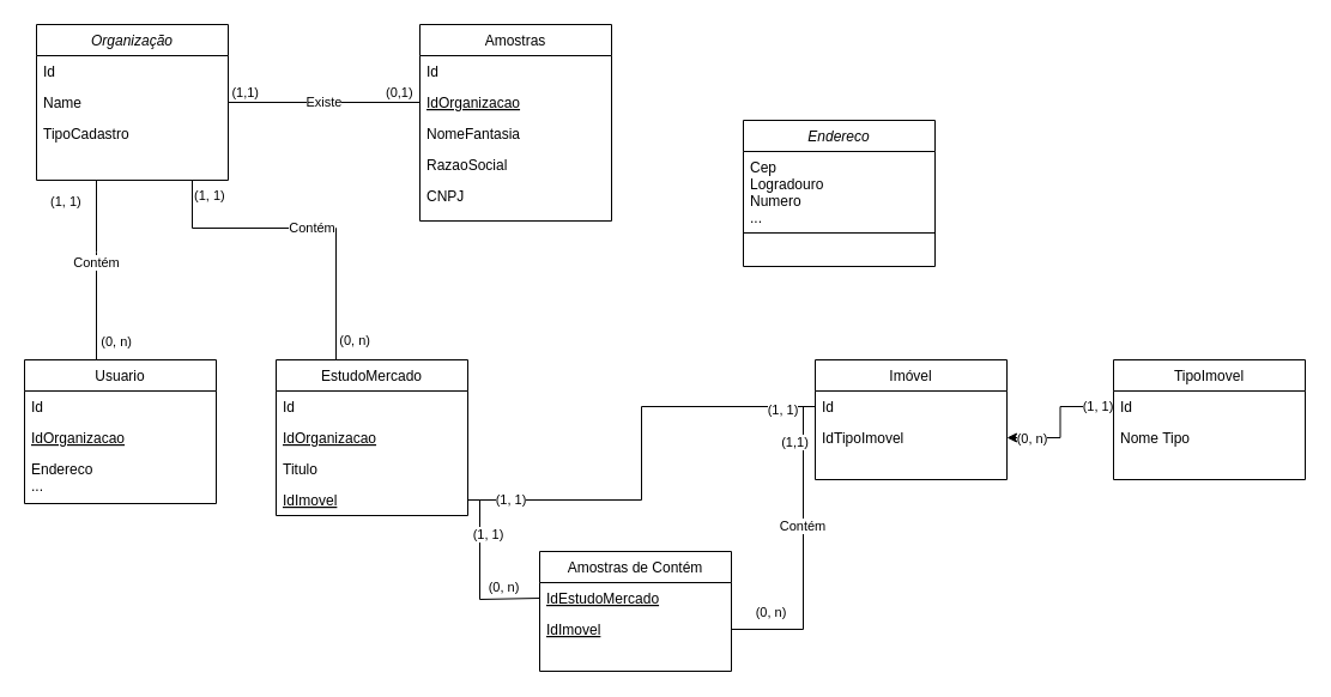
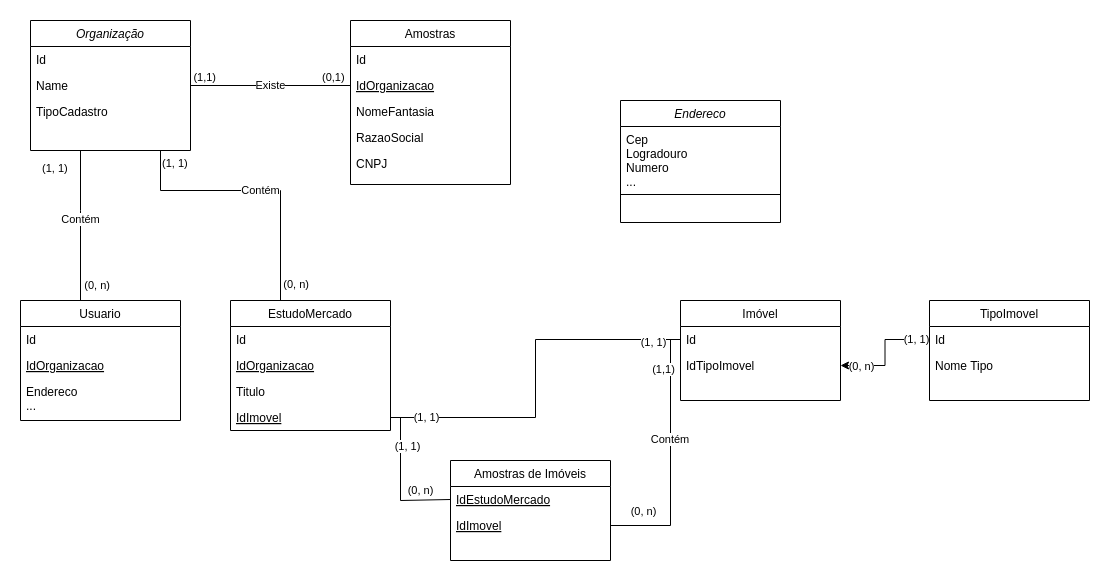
- <mxCell id="42" value="Amostras de Contém" style="swimlane;fontStyle=0;align=center;verticalAlign=top;childLayout=stackLayout;horizontal=1;startSize=26;horizontalStack=0;resizeParent=1;resizeLast=0;collapsible=1;marginBottom=0;rounded=0;shadow=0;strokeWidth=1;" vertex="1" parent="1"><mxGeometry x="450" y="460" width="160" height="100" as="geometry"><mxRectangle x="130" y="380" width="160" height="26" as="alternateBounds" /></mxGeometry></mxCell>
+ <mxCell id="42" value="Amostras de Imóveis" style="swimlane;fontStyle=0;align=center;verticalAlign=top;childLayout=stackLayout;horizontal=1;startSize=26;horizontalStack=0;resizeParent=1;resizeLast=0;collapsible=1;marginBottom=0;rounded=0;shadow=0;strokeWidth=1;" vertex="1" parent="1"><mxGeometry x="450" y="460" width="160" height="100" as="geometry"><mxRectangle x="130" y="380" width="160" height="26" as="alternateBounds" /></mxGeometry></mxCell>
